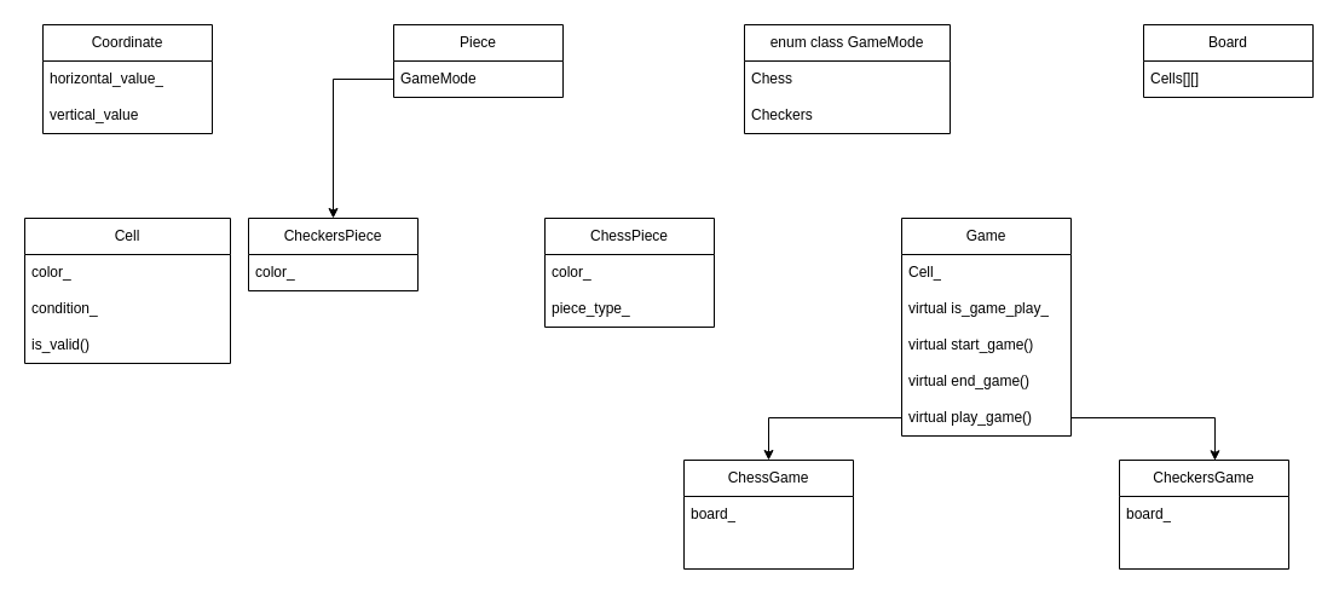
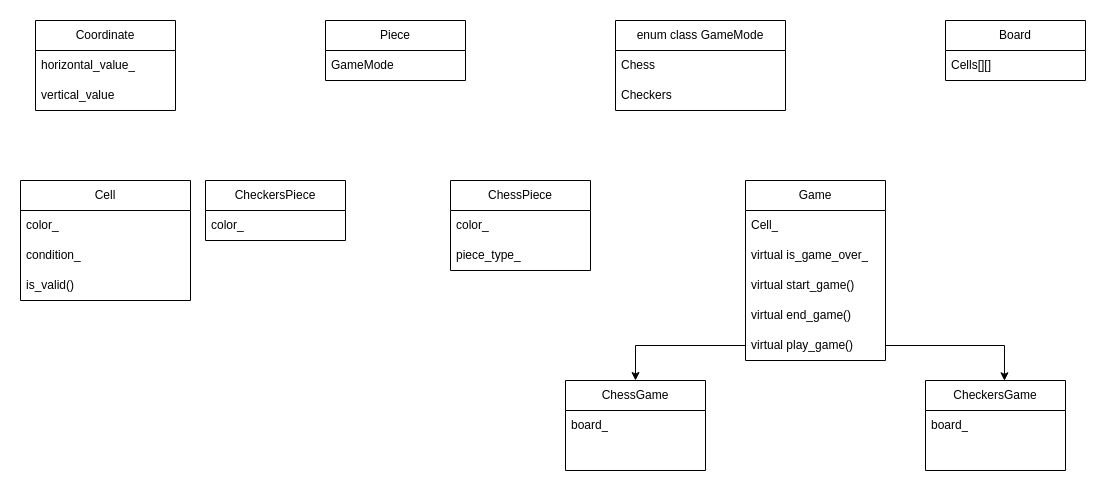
- <mxCell id="18" style="edgeStyle=orthogonalEdgeStyle;rounded=0;orthogonalLoop=1;jettySize=auto;html=1;entryX=0.5;entryY=0;entryDx=0;entryDy=0;" edge="1" parent="1" source="8" target="16"><mxGeometry relative="1" as="geometry" /></mxCell>
- <mxCell id="24" value="virtual is_game_play_" style="text;strokeColor=none;fillColor=none;align=left;verticalAlign=middle;spacingLeft=4;spacingRight=4;overflow=hidden;points=[[0,0.5],[1,0.5]];portConstraint=eastwest;rotatable=0;whiteSpace=wrap;html=1;" vertex="1" parent="22"><mxGeometry y="60" width="140" height="30" as="geometry" /></mxCell>
+ <mxCell id="24" value="virtual is_game_over_" style="text;strokeColor=none;fillColor=none;align=left;verticalAlign=middle;spacingLeft=4;spacingRight=4;overflow=hidden;points=[[0,0.5],[1,0.5]];portConstraint=eastwest;rotatable=0;whiteSpace=wrap;html=1;" vertex="1" parent="22"><mxGeometry y="60" width="140" height="30" as="geometry" /></mxCell>
